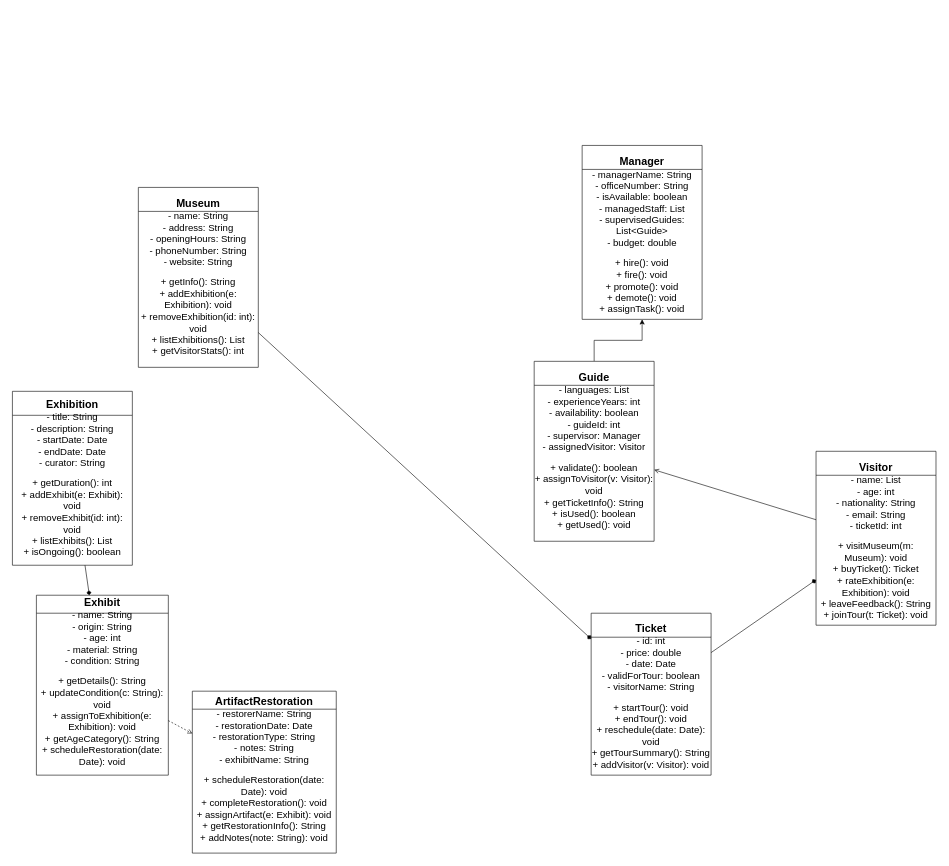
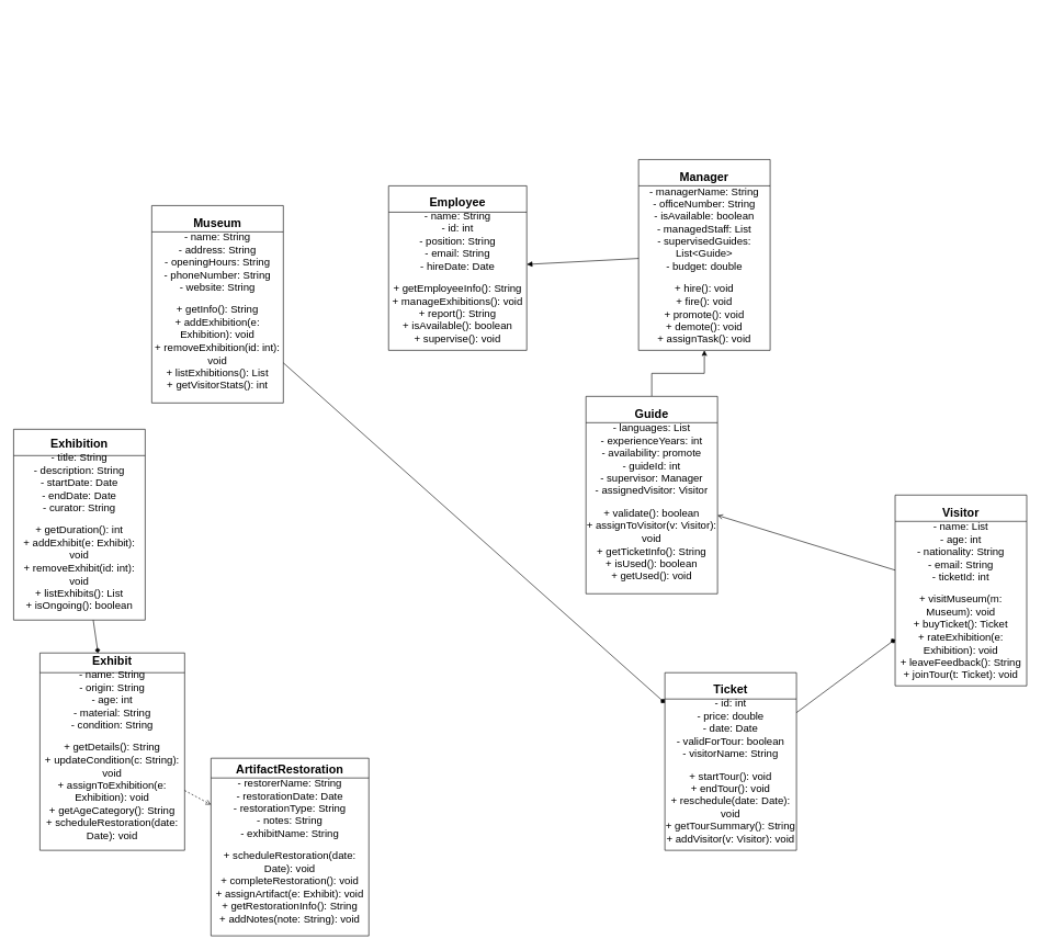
+ <mxCell id="15" style="endArrow=block;" parent="1" source="11" target="10" edge="1"><mxGeometry relative="1" as="geometry" /></mxCell>
+ <mxCell id="10" value="&lt;div&gt;&lt;font style=&quot;&quot;&gt;&lt;b style=&quot;&quot;&gt;&lt;font style=&quot;font-size: 18px;&quot;&gt;&lt;br&gt;&lt;/font&gt;&lt;/b&gt;&lt;/font&gt;&lt;/div&gt;&lt;font style=&quot;&quot;&gt;&lt;b style=&quot;&quot;&gt;&lt;font style=&quot;font-size: 18px;&quot;&gt;&lt;div&gt;&lt;font style=&quot;&quot;&gt;&lt;b style=&quot;&quot;&gt;&lt;font style=&quot;font-size: 18px;&quot;&gt;&lt;br&gt;&lt;/font&gt;&lt;/b&gt;&lt;/font&gt;&lt;/div&gt;&lt;div&gt;&lt;font style=&quot;&quot;&gt;&lt;b style=&quot;&quot;&gt;&lt;font style=&quot;font-size: 18px;&quot;&gt;&lt;br&gt;&lt;/font&gt;&lt;/b&gt;&lt;/font&gt;&lt;/div&gt;&lt;div&gt;&lt;font style=&quot;&quot;&gt;&lt;b style=&quot;&quot;&gt;&lt;font style=&quot;font-size: 18px;&quot;&gt;&lt;br&gt;&lt;/font&gt;&lt;/b&gt;&lt;/font&gt;&lt;/div&gt;&lt;div&gt;&lt;font style=&quot;&quot;&gt;&lt;b style=&quot;&quot;&gt;&lt;font style=&quot;font-size: 18px;&quot;&gt;&lt;br&gt;&lt;/font&gt;&lt;/b&gt;&lt;/font&gt;&lt;/div&gt;&lt;div&gt;&lt;font style=&quot;&quot;&gt;&lt;b style=&quot;&quot;&gt;&lt;font style=&quot;font-size: 18px;&quot;&gt;&lt;br&gt;&lt;/font&gt;&lt;/b&gt;&lt;/font&gt;&lt;/div&gt;&lt;div&gt;&lt;font style=&quot;&quot;&gt;&lt;b style=&quot;&quot;&gt;&lt;font style=&quot;font-size: 18px;&quot;&gt;&lt;br&gt;&lt;/font&gt;&lt;/b&gt;&lt;/font&gt;&lt;/div&gt;&lt;div&gt;&lt;font style=&quot;&quot;&gt;&lt;b style=&quot;&quot;&gt;&lt;font style=&quot;font-size: 18px;&quot;&gt;&lt;br&gt;&lt;/font&gt;&lt;/b&gt;&lt;/font&gt;&lt;/div&gt;&lt;div&gt;&lt;font style=&quot;&quot;&gt;&lt;b style=&quot;&quot;&gt;&lt;font style=&quot;font-size: 18px;&quot;&gt;&lt;br&gt;&lt;/font&gt;&lt;/b&gt;&lt;/font&gt;&lt;/div&gt;&lt;div&gt;&lt;font style=&quot;&quot;&gt;&lt;b style=&quot;&quot;&gt;&lt;font style=&quot;font-size: 18px;&quot;&gt;&lt;br&gt;&lt;/font&gt;&lt;/b&gt;&lt;/font&gt;&lt;/div&gt;Employee&lt;/font&gt;&lt;/b&gt;&lt;br&gt;&lt;span style=&quot;font-size: 16px;&quot;&gt;- name: String&lt;/span&gt;&lt;br&gt;&lt;span style=&quot;font-size: 16px;&quot;&gt;- id: int&lt;/span&gt;&lt;br&gt;&lt;span style=&quot;font-size: 16px;&quot;&gt;- position: String&lt;/span&gt;&lt;br&gt;&lt;span style=&quot;font-size: 16px;&quot;&gt;- email: String&lt;/span&gt;&lt;br&gt;&lt;span style=&quot;font-size: 16px;&quot;&gt;- hireDate: Date&lt;/span&gt;&lt;br&gt;&lt;br&gt;&lt;span style=&quot;font-size: 16px;&quot;&gt;+ getEmployeeInfo(): String&lt;/span&gt;&lt;br&gt;&lt;span style=&quot;font-size: 16px;&quot;&gt;+ manageExhibitions(): void&lt;/span&gt;&lt;br&gt;&lt;span style=&quot;font-size: 16px;&quot;&gt;+ report(): String&lt;/span&gt;&lt;br&gt;&lt;span style=&quot;font-size: 16px;&quot;&gt;+ isAvailable(): boolean&lt;/span&gt;&lt;br&gt;&lt;span style=&quot;font-size: 16px;&quot;&gt;+ supervise(): void&lt;/span&gt;&lt;/font&gt;" style="shape=swimlane;whiteSpace=wrap;html=1;" parent="1" vertex="1"><mxGeometry x="590" y="60" width="210" height="250" as="geometry" /></mxCell>
- <mxCell id="9" value="&lt;div&gt;&lt;font style=&quot;&quot;&gt;&lt;font style=&quot;font-size: 18px;&quot;&gt;&lt;b style=&quot;&quot;&gt;&lt;br&gt;&lt;/b&gt;&lt;/font&gt;&lt;/font&gt;&lt;/div&gt;&lt;font style=&quot;&quot;&gt;&lt;font style=&quot;font-size: 18px;&quot;&gt;&lt;b style=&quot;&quot;&gt;&lt;div&gt;&lt;font style=&quot;&quot;&gt;&lt;font style=&quot;font-size: 18px;&quot;&gt;&lt;b style=&quot;&quot;&gt;&lt;br&gt;&lt;/b&gt;&lt;/font&gt;&lt;/font&gt;&lt;/div&gt;&lt;div&gt;&lt;font style=&quot;&quot;&gt;&lt;font style=&quot;font-size: 18px;&quot;&gt;&lt;b style=&quot;&quot;&gt;&lt;br&gt;&lt;/b&gt;&lt;/font&gt;&lt;/font&gt;&lt;/div&gt;&lt;div&gt;&lt;font style=&quot;&quot;&gt;&lt;font style=&quot;font-size: 18px;&quot;&gt;&lt;b style=&quot;&quot;&gt;&lt;br&gt;&lt;/b&gt;&lt;/font&gt;&lt;/font&gt;&lt;/div&gt;&lt;div&gt;&lt;font style=&quot;&quot;&gt;&lt;font style=&quot;font-size: 18px;&quot;&gt;&lt;b style=&quot;&quot;&gt;&lt;br&gt;&lt;/b&gt;&lt;/font&gt;&lt;/font&gt;&lt;/div&gt;&lt;div&gt;&lt;font style=&quot;&quot;&gt;&lt;font style=&quot;font-size: 18px;&quot;&gt;&lt;b style=&quot;&quot;&gt;&lt;br&gt;&lt;/b&gt;&lt;/font&gt;&lt;/font&gt;&lt;/div&gt;&lt;div&gt;&lt;font style=&quot;&quot;&gt;&lt;font style=&quot;font-size: 18px;&quot;&gt;&lt;b style=&quot;&quot;&gt;&lt;br&gt;&lt;/b&gt;&lt;/font&gt;&lt;/font&gt;&lt;/div&gt;&lt;div&gt;&lt;font style=&quot;&quot;&gt;&lt;font style=&quot;font-size: 18px;&quot;&gt;&lt;b style=&quot;&quot;&gt;&lt;br&gt;&lt;/b&gt;&lt;/font&gt;&lt;/font&gt;&lt;/div&gt;&lt;div&gt;&lt;font style=&quot;&quot;&gt;&lt;font style=&quot;font-size: 18px;&quot;&gt;&lt;b style=&quot;&quot;&gt;&lt;br&gt;&lt;/b&gt;&lt;/font&gt;&lt;/font&gt;&lt;/div&gt;&lt;div&gt;&lt;font style=&quot;&quot;&gt;&lt;font style=&quot;font-size: 18px;&quot;&gt;&lt;b style=&quot;&quot;&gt;&lt;br&gt;&lt;/b&gt;&lt;/font&gt;&lt;/font&gt;&lt;/div&gt;&lt;div&gt;&lt;font style=&quot;&quot;&gt;&lt;font style=&quot;font-size: 18px;&quot;&gt;&lt;b style=&quot;&quot;&gt;&lt;br&gt;&lt;/b&gt;&lt;/font&gt;&lt;/font&gt;&lt;/div&gt;&lt;div&gt;&lt;font style=&quot;&quot;&gt;&lt;font style=&quot;font-size: 18px;&quot;&gt;&lt;b style=&quot;&quot;&gt;&lt;br&gt;&lt;/b&gt;&lt;/font&gt;&lt;/font&gt;&lt;/div&gt;Guide&lt;/b&gt;&lt;br&gt;&lt;/font&gt;&lt;span style=&quot;font-size: 16px;&quot;&gt;- languages: List&lt;/span&gt;&lt;br&gt;&lt;span style=&quot;font-size: 16px;&quot;&gt;- experienceYears: int&lt;/span&gt;&lt;br&gt;&lt;span style=&quot;font-size: 16px;&quot;&gt;- availability: boolean&lt;/span&gt;&lt;br&gt;&lt;span style=&quot;font-size: 16px;&quot;&gt;- guideId: int&lt;/span&gt;&lt;/font&gt;&lt;div&gt;&lt;font style=&quot;&quot;&gt;&lt;font style=&quot;font-size: 16px;&quot;&gt;- supervisor: Manager&lt;/font&gt;&lt;span style=&quot;font-size: 16px;&quot;&gt;&lt;br&gt;- assignedVisitor: Visitor&lt;/span&gt;&lt;br&gt;&lt;br&gt;&lt;span style=&quot;font-size: 16px;&quot;&gt;+ validate(): boolean&lt;/span&gt;&lt;br&gt;&lt;span style=&quot;font-size: 16px;&quot;&gt;+ assignToVisitor(v: Visitor): void&lt;/span&gt;&lt;br&gt;&lt;span style=&quot;font-size: 16px;&quot;&gt;+ getTicketInfo(): String&lt;/span&gt;&lt;br&gt;&lt;span style=&quot;font-size: 16px;&quot;&gt;+ isUsed(): boolean&lt;/span&gt;&lt;br&gt;&lt;span style=&quot;font-size: 16px;&quot;&gt;+ getUsed(): void&lt;/span&gt;&lt;/font&gt;&lt;/div&gt;" style="shape=swimlane;whiteSpace=wrap;html=1;" parent="1" vertex="1"><mxGeometry x="890" y="380" width="200" height="300" as="geometry" /></mxCell>
+ <mxCell id="9" value="&lt;div&gt;&lt;font style=&quot;&quot;&gt;&lt;font style=&quot;font-size: 18px;&quot;&gt;&lt;b style=&quot;&quot;&gt;&lt;br&gt;&lt;/b&gt;&lt;/font&gt;&lt;/font&gt;&lt;/div&gt;&lt;font style=&quot;&quot;&gt;&lt;font style=&quot;font-size: 18px;&quot;&gt;&lt;b style=&quot;&quot;&gt;&lt;div&gt;&lt;font style=&quot;&quot;&gt;&lt;font style=&quot;font-size: 18px;&quot;&gt;&lt;b style=&quot;&quot;&gt;&lt;br&gt;&lt;/b&gt;&lt;/font&gt;&lt;/font&gt;&lt;/div&gt;&lt;div&gt;&lt;font style=&quot;&quot;&gt;&lt;font style=&quot;font-size: 18px;&quot;&gt;&lt;b style=&quot;&quot;&gt;&lt;br&gt;&lt;/b&gt;&lt;/font&gt;&lt;/font&gt;&lt;/div&gt;&lt;div&gt;&lt;font style=&quot;&quot;&gt;&lt;font style=&quot;font-size: 18px;&quot;&gt;&lt;b style=&quot;&quot;&gt;&lt;br&gt;&lt;/b&gt;&lt;/font&gt;&lt;/font&gt;&lt;/div&gt;&lt;div&gt;&lt;font style=&quot;&quot;&gt;&lt;font style=&quot;font-size: 18px;&quot;&gt;&lt;b style=&quot;&quot;&gt;&lt;br&gt;&lt;/b&gt;&lt;/font&gt;&lt;/font&gt;&lt;/div&gt;&lt;div&gt;&lt;font style=&quot;&quot;&gt;&lt;font style=&quot;font-size: 18px;&quot;&gt;&lt;b style=&quot;&quot;&gt;&lt;br&gt;&lt;/b&gt;&lt;/font&gt;&lt;/font&gt;&lt;/div&gt;&lt;div&gt;&lt;font style=&quot;&quot;&gt;&lt;font style=&quot;font-size: 18px;&quot;&gt;&lt;b style=&quot;&quot;&gt;&lt;br&gt;&lt;/b&gt;&lt;/font&gt;&lt;/font&gt;&lt;/div&gt;&lt;div&gt;&lt;font style=&quot;&quot;&gt;&lt;font style=&quot;font-size: 18px;&quot;&gt;&lt;b style=&quot;&quot;&gt;&lt;br&gt;&lt;/b&gt;&lt;/font&gt;&lt;/font&gt;&lt;/div&gt;&lt;div&gt;&lt;font style=&quot;&quot;&gt;&lt;font style=&quot;font-size: 18px;&quot;&gt;&lt;b style=&quot;&quot;&gt;&lt;br&gt;&lt;/b&gt;&lt;/font&gt;&lt;/font&gt;&lt;/div&gt;&lt;div&gt;&lt;font style=&quot;&quot;&gt;&lt;font style=&quot;font-size: 18px;&quot;&gt;&lt;b style=&quot;&quot;&gt;&lt;br&gt;&lt;/b&gt;&lt;/font&gt;&lt;/font&gt;&lt;/div&gt;&lt;div&gt;&lt;font style=&quot;&quot;&gt;&lt;font style=&quot;font-size: 18px;&quot;&gt;&lt;b style=&quot;&quot;&gt;&lt;br&gt;&lt;/b&gt;&lt;/font&gt;&lt;/font&gt;&lt;/div&gt;&lt;div&gt;&lt;font style=&quot;&quot;&gt;&lt;font style=&quot;font-size: 18px;&quot;&gt;&lt;b style=&quot;&quot;&gt;&lt;br&gt;&lt;/b&gt;&lt;/font&gt;&lt;/font&gt;&lt;/div&gt;Guide&lt;/b&gt;&lt;br&gt;&lt;/font&gt;&lt;span style=&quot;font-size: 16px;&quot;&gt;- languages: List&lt;/span&gt;&lt;br&gt;&lt;span style=&quot;font-size: 16px;&quot;&gt;- experienceYears: int&lt;/span&gt;&lt;br&gt;&lt;span style=&quot;font-size: 16px;&quot;&gt;- availability: promote&lt;/span&gt;&lt;br&gt;&lt;span style=&quot;font-size: 16px;&quot;&gt;- guideId: int&lt;/span&gt;&lt;/font&gt;&lt;div&gt;&lt;font style=&quot;&quot;&gt;&lt;font style=&quot;font-size: 16px;&quot;&gt;- supervisor: Manager&lt;/font&gt;&lt;span style=&quot;font-size: 16px;&quot;&gt;&lt;br&gt;- assignedVisitor: Visitor&lt;/span&gt;&lt;br&gt;&lt;br&gt;&lt;span style=&quot;font-size: 16px;&quot;&gt;+ validate(): boolean&lt;/span&gt;&lt;br&gt;&lt;span style=&quot;font-size: 16px;&quot;&gt;+ assignToVisitor(v: Visitor): void&lt;/span&gt;&lt;br&gt;&lt;span style=&quot;font-size: 16px;&quot;&gt;+ getTicketInfo(): String&lt;/span&gt;&lt;br&gt;&lt;span style=&quot;font-size: 16px;&quot;&gt;+ isUsed(): boolean&lt;/span&gt;&lt;br&gt;&lt;span style=&quot;font-size: 16px;&quot;&gt;+ getUsed(): void&lt;/span&gt;&lt;/font&gt;&lt;/div&gt;" style="shape=swimlane;whiteSpace=wrap;html=1;" parent="1" vertex="1"><mxGeometry x="890" y="380" width="200" height="300" as="geometry" /></mxCell>
- <mxCell id="6" value="&lt;div&gt;&lt;font style=&quot;&quot;&gt;&lt;b style=&quot;&quot;&gt;&lt;font style=&quot;font-size: 18px;&quot;&gt;&lt;br&gt;&lt;/font&gt;&lt;/b&gt;&lt;/font&gt;&lt;/div&gt;&lt;font style=&quot;&quot;&gt;&lt;b style=&quot;&quot;&gt;&lt;font style=&quot;font-size: 18px;&quot;&gt;&lt;div&gt;&lt;font style=&quot;&quot;&gt;&lt;b style=&quot;&quot;&gt;&lt;font style=&quot;font-size: 18px;&quot;&gt;&lt;br&gt;&lt;/font&gt;&lt;/b&gt;&lt;/font&gt;&lt;/div&gt;&lt;div&gt;&lt;font style=&quot;&quot;&gt;&lt;b style=&quot;&quot;&gt;&lt;font style=&quot;font-size: 18px;&quot;&gt;&lt;br&gt;&lt;/font&gt;&lt;/b&gt;&lt;/font&gt;&lt;/div&gt;&lt;div&gt;&lt;font style=&quot;&quot;&gt;&lt;b style=&quot;&quot;&gt;&lt;font style=&quot;font-size: 18px;&quot;&gt;&lt;br&gt;&lt;/font&gt;&lt;/b&gt;&lt;/font&gt;&lt;/div&gt;&lt;div&gt;&lt;font style=&quot;&quot;&gt;&lt;b style=&quot;&quot;&gt;&lt;font style=&quot;font-size: 18px;&quot;&gt;&lt;br&gt;&lt;/font&gt;&lt;/b&gt;&lt;/font&gt;&lt;/div&gt;&lt;div&gt;&lt;font style=&quot;&quot;&gt;&lt;b style=&quot;&quot;&gt;&lt;font style=&quot;font-size: 18px;&quot;&gt;&lt;br&gt;&lt;/font&gt;&lt;/b&gt;&lt;/font&gt;&lt;/div&gt;&lt;div&gt;&lt;font style=&quot;&quot;&gt;&lt;b style=&quot;&quot;&gt;&lt;font style=&quot;font-size: 18px;&quot;&gt;&lt;br&gt;&lt;/font&gt;&lt;/b&gt;&lt;/font&gt;&lt;/div&gt;&lt;div&gt;&lt;font style=&quot;&quot;&gt;&lt;b style=&quot;&quot;&gt;&lt;font style=&quot;font-size: 18px;&quot;&gt;&lt;br&gt;&lt;/font&gt;&lt;/b&gt;&lt;/font&gt;&lt;/div&gt;&lt;div&gt;&lt;font style=&quot;&quot;&gt;&lt;b style=&quot;&quot;&gt;&lt;font style=&quot;font-size: 18px;&quot;&gt;&lt;br&gt;&lt;/font&gt;&lt;/b&gt;&lt;/font&gt;&lt;/div&gt;&lt;div&gt;&lt;font style=&quot;&quot;&gt;&lt;b style=&quot;&quot;&gt;&lt;font style=&quot;font-size: 18px;&quot;&gt;&lt;br&gt;&lt;/font&gt;&lt;/b&gt;&lt;/font&gt;&lt;/div&gt;&lt;div&gt;&lt;font style=&quot;&quot;&gt;&lt;b style=&quot;&quot;&gt;&lt;font style=&quot;font-size: 18px;&quot;&gt;&lt;br&gt;&lt;/font&gt;&lt;/b&gt;&lt;/font&gt;&lt;/div&gt;Ticket&lt;/font&gt;&lt;/b&gt;&lt;br&gt;&lt;span style=&quot;font-size: 16px;&quot;&gt;- id: int&lt;/span&gt;&lt;br&gt;&lt;span style=&quot;font-size: 16px;&quot;&gt;- price: double&lt;/span&gt;&lt;br&gt;&lt;span style=&quot;font-size: 16px;&quot;&gt;- date: Date&lt;/span&gt;&lt;br&gt;&lt;span style=&quot;font-size: 16px;&quot;&gt;- validForTour: boolean&lt;/span&gt;&lt;br&gt;&lt;span style=&quot;font-size: 16px;&quot;&gt;- visitorName: String&lt;/span&gt;&lt;br&gt;&lt;br&gt;&lt;span style=&quot;font-size: 16px;&quot;&gt;+ startTour(): void&lt;/span&gt;&lt;br&gt;&lt;span style=&quot;font-size: 16px;&quot;&gt;+ endTour(): void&lt;/span&gt;&lt;br&gt;&lt;span style=&quot;font-size: 16px;&quot;&gt;+ reschedule(date: Date): void&lt;/span&gt;&lt;br&gt;&lt;span style=&quot;font-size: 16px;&quot;&gt;+ getTourSummary(): String&lt;/span&gt;&lt;br&gt;&lt;span style=&quot;font-size: 16px;&quot;&gt;+ addVisitor(v: Visitor): void&lt;/span&gt;&lt;/font&gt;" style="shape=swimlane;whiteSpace=wrap;html=1;startSize=40;" parent="1" vertex="1"><mxGeometry x="985" y="800" width="200" height="270" as="geometry" /></mxCell>
+ <mxCell id="6" value="&lt;div&gt;&lt;font style=&quot;&quot;&gt;&lt;b style=&quot;&quot;&gt;&lt;font style=&quot;font-size: 18px;&quot;&gt;&lt;br&gt;&lt;/font&gt;&lt;/b&gt;&lt;/font&gt;&lt;/div&gt;&lt;font style=&quot;&quot;&gt;&lt;b style=&quot;&quot;&gt;&lt;font style=&quot;font-size: 18px;&quot;&gt;&lt;div&gt;&lt;font style=&quot;&quot;&gt;&lt;b style=&quot;&quot;&gt;&lt;font style=&quot;font-size: 18px;&quot;&gt;&lt;br&gt;&lt;/font&gt;&lt;/b&gt;&lt;/font&gt;&lt;/div&gt;&lt;div&gt;&lt;font style=&quot;&quot;&gt;&lt;b style=&quot;&quot;&gt;&lt;font style=&quot;font-size: 18px;&quot;&gt;&lt;br&gt;&lt;/font&gt;&lt;/b&gt;&lt;/font&gt;&lt;/div&gt;&lt;div&gt;&lt;font style=&quot;&quot;&gt;&lt;b style=&quot;&quot;&gt;&lt;font style=&quot;font-size: 18px;&quot;&gt;&lt;br&gt;&lt;/font&gt;&lt;/b&gt;&lt;/font&gt;&lt;/div&gt;&lt;div&gt;&lt;font style=&quot;&quot;&gt;&lt;b style=&quot;&quot;&gt;&lt;font style=&quot;font-size: 18px;&quot;&gt;&lt;br&gt;&lt;/font&gt;&lt;/b&gt;&lt;/font&gt;&lt;/div&gt;&lt;div&gt;&lt;font style=&quot;&quot;&gt;&lt;b style=&quot;&quot;&gt;&lt;font style=&quot;font-size: 18px;&quot;&gt;&lt;br&gt;&lt;/font&gt;&lt;/b&gt;&lt;/font&gt;&lt;/div&gt;&lt;div&gt;&lt;font style=&quot;&quot;&gt;&lt;b style=&quot;&quot;&gt;&lt;font style=&quot;font-size: 18px;&quot;&gt;&lt;br&gt;&lt;/font&gt;&lt;/b&gt;&lt;/font&gt;&lt;/div&gt;&lt;div&gt;&lt;font style=&quot;&quot;&gt;&lt;b style=&quot;&quot;&gt;&lt;font style=&quot;font-size: 18px;&quot;&gt;&lt;br&gt;&lt;/font&gt;&lt;/b&gt;&lt;/font&gt;&lt;/div&gt;&lt;div&gt;&lt;font style=&quot;&quot;&gt;&lt;b style=&quot;&quot;&gt;&lt;font style=&quot;font-size: 18px;&quot;&gt;&lt;br&gt;&lt;/font&gt;&lt;/b&gt;&lt;/font&gt;&lt;/div&gt;&lt;div&gt;&lt;font style=&quot;&quot;&gt;&lt;b style=&quot;&quot;&gt;&lt;font style=&quot;font-size: 18px;&quot;&gt;&lt;br&gt;&lt;/font&gt;&lt;/b&gt;&lt;/font&gt;&lt;/div&gt;&lt;div&gt;&lt;font style=&quot;&quot;&gt;&lt;b style=&quot;&quot;&gt;&lt;font style=&quot;font-size: 18px;&quot;&gt;&lt;br&gt;&lt;/font&gt;&lt;/b&gt;&lt;/font&gt;&lt;/div&gt;Ticket&lt;/font&gt;&lt;/b&gt;&lt;br&gt;&lt;span style=&quot;font-size: 16px;&quot;&gt;- id: int&lt;/span&gt;&lt;br&gt;&lt;span style=&quot;font-size: 16px;&quot;&gt;- price: double&lt;/span&gt;&lt;br&gt;&lt;span style=&quot;font-size: 16px;&quot;&gt;- date: Date&lt;/span&gt;&lt;br&gt;&lt;span style=&quot;font-size: 16px;&quot;&gt;- validForTour: boolean&lt;/span&gt;&lt;br&gt;&lt;span style=&quot;font-size: 16px;&quot;&gt;- visitorName: String&lt;/span&gt;&lt;br&gt;&lt;br&gt;&lt;span style=&quot;font-size: 16px;&quot;&gt;+ startTour(): void&lt;/span&gt;&lt;br&gt;&lt;span style=&quot;font-size: 16px;&quot;&gt;+ endTour(): void&lt;/span&gt;&lt;br&gt;&lt;span style=&quot;font-size: 16px;&quot;&gt;+ reschedule(date: Date): void&lt;/span&gt;&lt;br&gt;&lt;span style=&quot;font-size: 16px;&quot;&gt;+ getTourSummary(): String&lt;/span&gt;&lt;br&gt;&lt;span style=&quot;font-size: 16px;&quot;&gt;+ addVisitor(v: Visitor): void&lt;/span&gt;&lt;/font&gt;" style="shape=swimlane;whiteSpace=wrap;html=1;startSize=40;" parent="1" vertex="1"><mxGeometry x="1010" y="800" width="200" height="270" as="geometry" /></mxCell>
